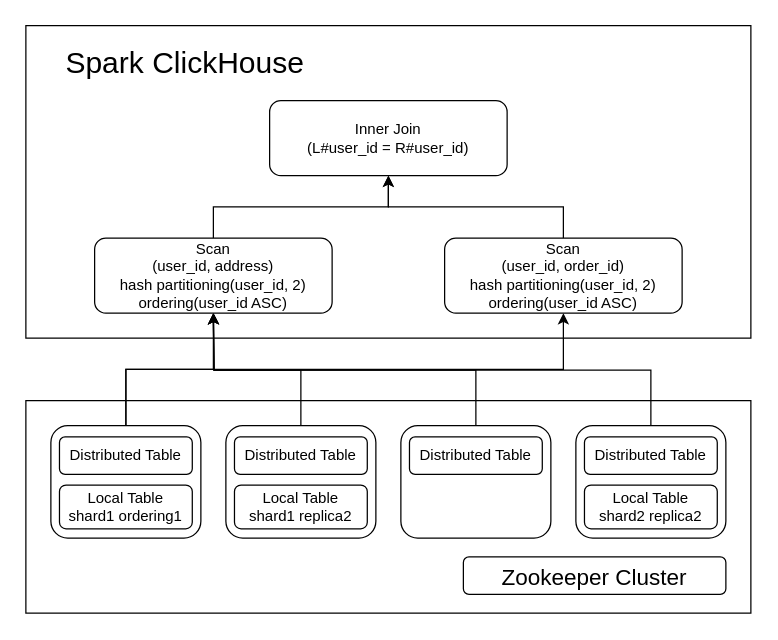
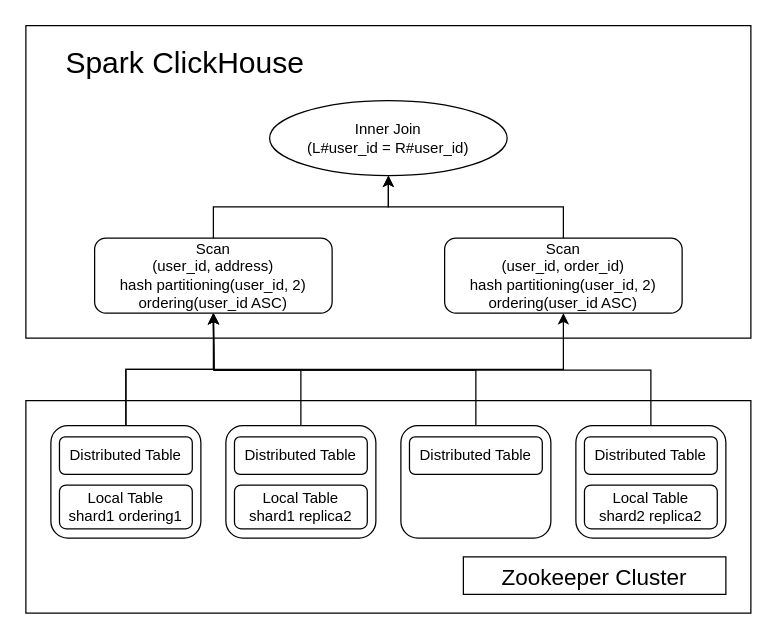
- <mxCell id="25" value="Inner Join&lt;br&gt;(L#user_id = R#user_id)" style="rounded=1;whiteSpace=wrap;html=1;" parent="1" vertex="1"><mxGeometry x="215" y="80" width="190" height="60" as="geometry" /></mxCell>
+ <mxCell id="25" value="Inner Join&lt;br&gt;(L#user_id = R#user_id)" style="ellipse;whiteSpace=wrap;html=1;" parent="1" vertex="1"><mxGeometry x="215" y="80" width="190" height="60" as="geometry" /></mxCell>
- <mxCell id="13" value="&lt;font style=&quot;font-size: 18px;&quot;&gt;Zookeeper Cluster&lt;/font&gt;" style="rounded=1;whiteSpace=wrap;html=1;fontSize=24;fillColor=none;" parent="1" vertex="1"><mxGeometry x="370" y="445" width="210" height="30" as="geometry" /></mxCell>
+ <mxCell id="13" value="&lt;font style=&quot;font-size: 18px;&quot;&gt;Zookeeper Cluster&lt;/font&gt;" style="whiteSpace=wrap;html=1;fontSize=24;fillColor=none;rounded=0;" parent="1" vertex="1"><mxGeometry x="370" y="445" width="210" height="30" as="geometry" /></mxCell>
